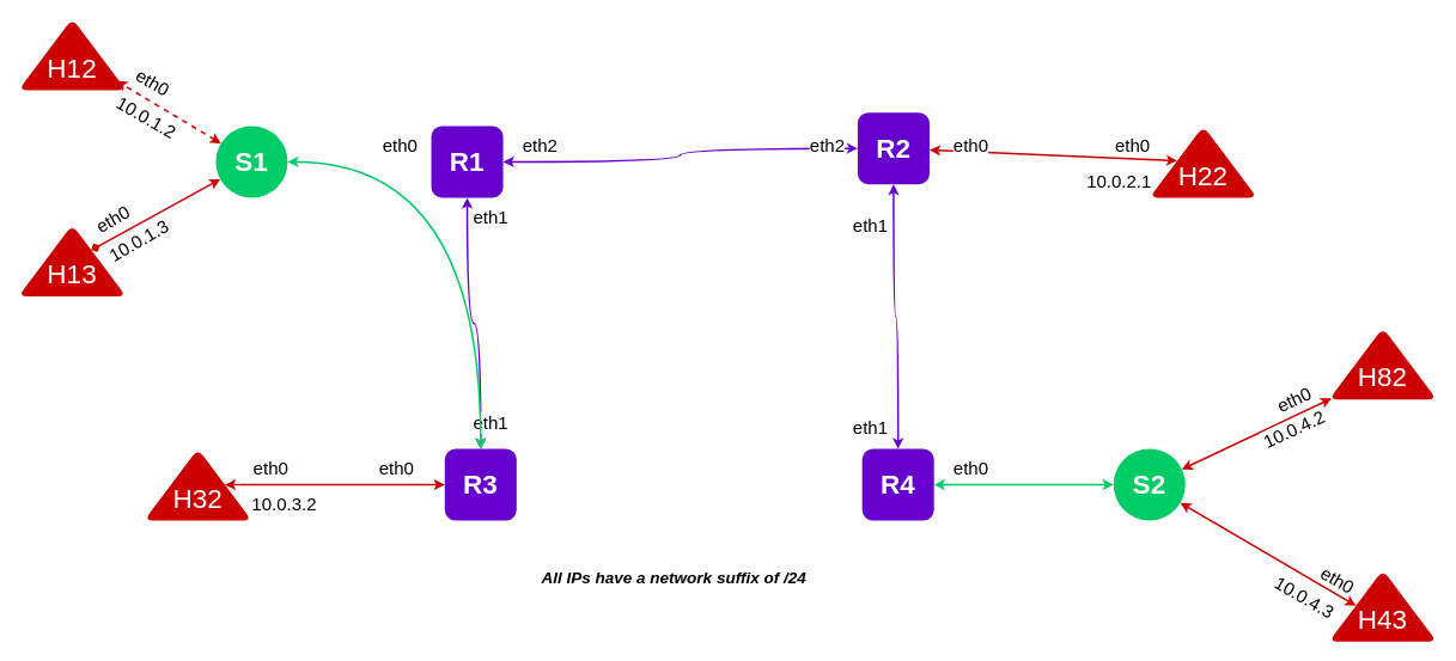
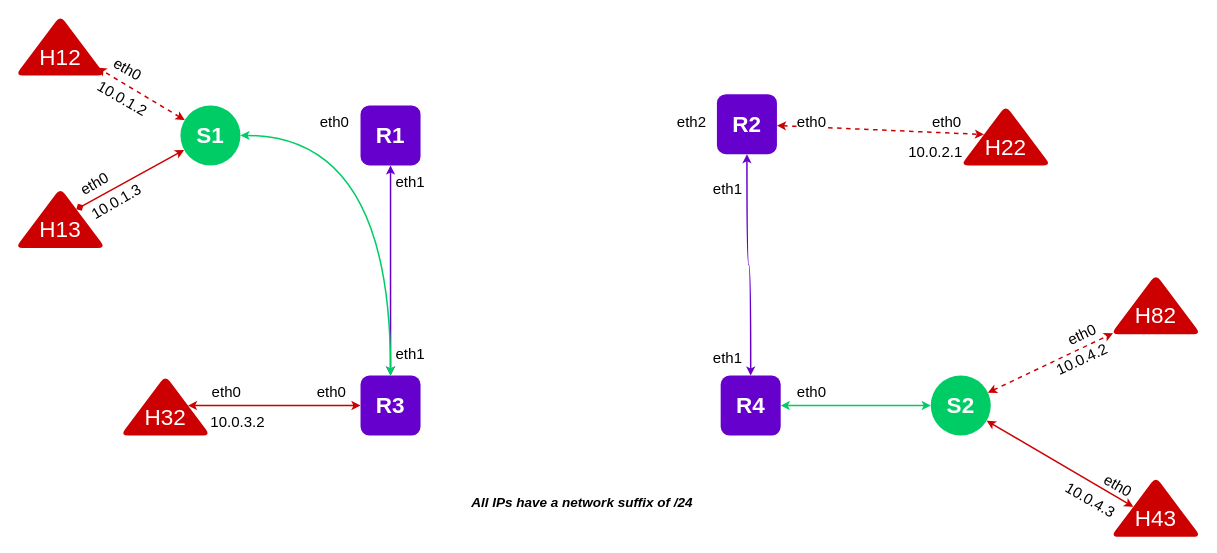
- <mxCell id="7" style="edgeStyle=none;rounded=0;orthogonalLoop=1;jettySize=auto;html=1;fontSize=30;fontColor=#FFFFFF;startArrow=classic;startFill=1;strokeColor=#CC0000;strokeWidth=2;" parent="1" source="8" target="33" edge="1"><mxGeometry relative="1" as="geometry" /></mxCell>
+ <mxCell id="7" style="edgeStyle=none;rounded=0;orthogonalLoop=1;jettySize=auto;html=1;fontSize=30;fontColor=#FFFFFF;startArrow=classic;startFill=1;strokeColor=#CC0000;strokeWidth=2;dashed=1;" parent="1" source="8" target="33" edge="1"><mxGeometry relative="1" as="geometry" /></mxCell>
- <mxCell id="2" style="edgeStyle=orthogonalEdgeStyle;curved=1;rounded=0;orthogonalLoop=1;jettySize=auto;html=1;fontSize=30;fontColor=#FFFFFF;startArrow=classic;startFill=1;strokeWidth=2;strokeColor=#6600CC;" parent="1" source="5" target="8" edge="1"><mxGeometry relative="1" as="geometry" /></mxCell>
- <mxCell id="3" value="&lt;font color=&quot;#000000&quot; style=&quot;font-size: 20px;&quot;&gt;eth2&lt;/font&gt;" style="edgeLabel;html=1;align=center;verticalAlign=middle;resizable=0;points=[];fontSize=20;fontColor=#FFFFFF;" parent="2" vertex="1" connectable="0"><mxGeometry x="-0.798" y="1" relative="1" as="geometry"><mxPoint x="-1" y="-19" as="offset" /></mxGeometry></mxCell>
- <mxCell id="22" style="rounded=0;orthogonalLoop=1;jettySize=auto;html=1;fontSize=30;fontColor=#FFFFFF;startArrow=classic;startFill=1;strokeWidth=2;strokeColor=#CC0000;entryX=0.016;entryY=0.024;entryDx=0;entryDy=0;entryPerimeter=0;" parent="1" source="23" target="26" edge="1"><mxGeometry relative="1" as="geometry" /></mxCell>
+ <mxCell id="22" style="rounded=0;orthogonalLoop=1;jettySize=auto;html=1;fontSize=30;fontColor=#FFFFFF;startArrow=classic;startFill=1;strokeWidth=2;strokeColor=#CC0000;entryX=0.016;entryY=0.024;entryDx=0;entryDy=0;entryPerimeter=0;dashed=1;" parent="1" source="23" target="26" edge="1"><mxGeometry relative="1" as="geometry" /></mxCell>
- <mxCell id="10" value="R3" style="whiteSpace=wrap;html=1;aspect=fixed;rounded=1;fontSize=30;fillColor=#6600CC;fontColor=#FFFFFF;fontStyle=1;strokeColor=none;" parent="1" vertex="1"><mxGeometry x="495" y="500" width="80" height="80" as="geometry" /></mxCell>
+ <mxCell id="10" value="R3" style="whiteSpace=wrap;html=1;aspect=fixed;rounded=1;fontSize=30;fillColor=#6600CC;fontColor=#FFFFFF;fontStyle=1;strokeColor=none;" parent="1" vertex="1"><mxGeometry x="480" y="500" width="80" height="80" as="geometry" /></mxCell>
- <mxCell id="47" value="All IPs have a network suffix of /24" style="text;html=1;strokeColor=none;fillColor=none;align=center;verticalAlign=middle;whiteSpace=wrap;rounded=0;fontSize=18;fontColor=#000;fontStyle=3" parent="1" vertex="1"><mxGeometry x="595" y="622.5" width="311" height="45" as="geometry" /></mxCell>
+ <mxCell id="47" value="All IPs have a network suffix of /24" style="text;html=1;strokeColor=none;fillColor=none;align=center;verticalAlign=middle;whiteSpace=wrap;rounded=0;fontSize=18;fontColor=#000;fontStyle=3" parent="1" vertex="1"><mxGeometry x="620" y="647.5" width="311" height="45" as="geometry" /></mxCell>
